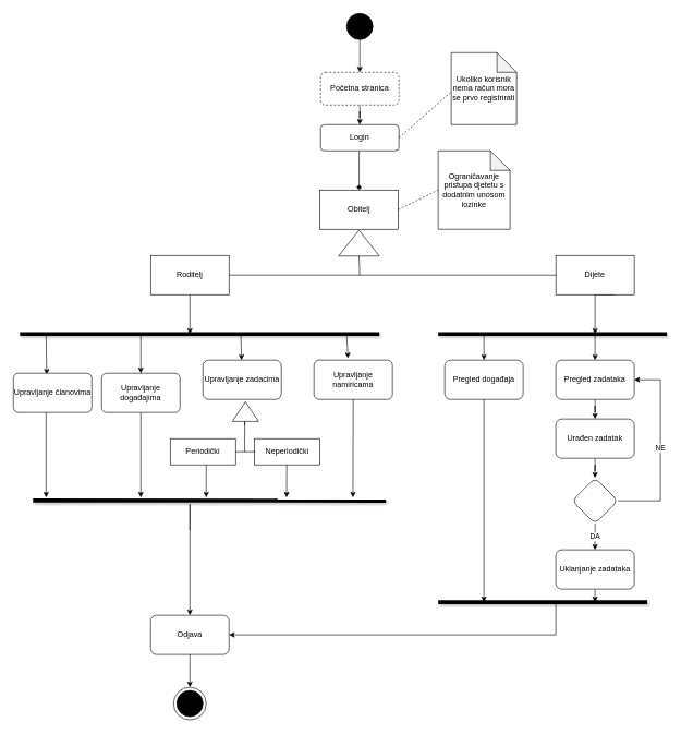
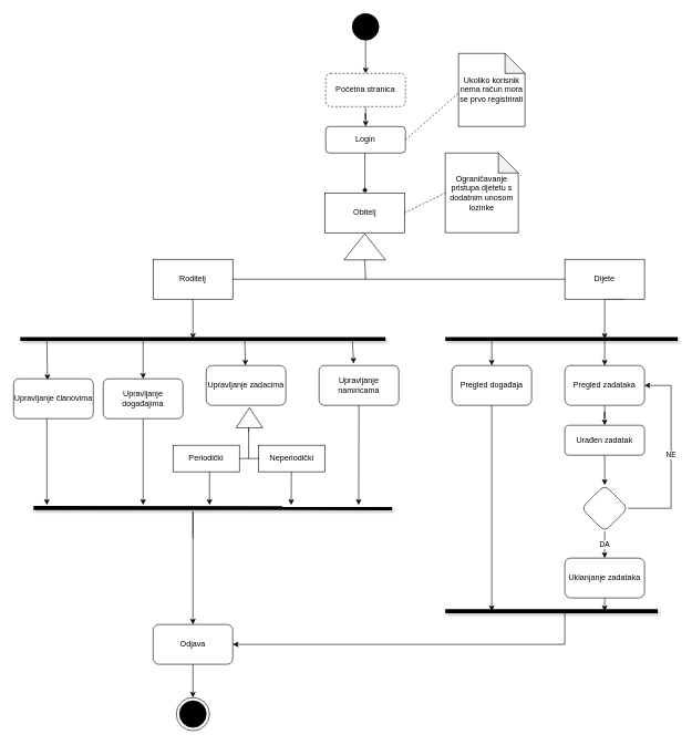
- <mxCell id="26" value="Urađen zadatak" style="rounded=1;whiteSpace=wrap;html=1;" parent="1" vertex="1"><mxGeometry x="850" y="640" width="120" height="60" as="geometry" /></mxCell>
+ <mxCell id="26" value="Urađen zadatak" style="rounded=1;whiteSpace=wrap;html=1;" parent="1" vertex="1"><mxGeometry x="850" y="640" width="120" height="45" as="geometry" /></mxCell>
